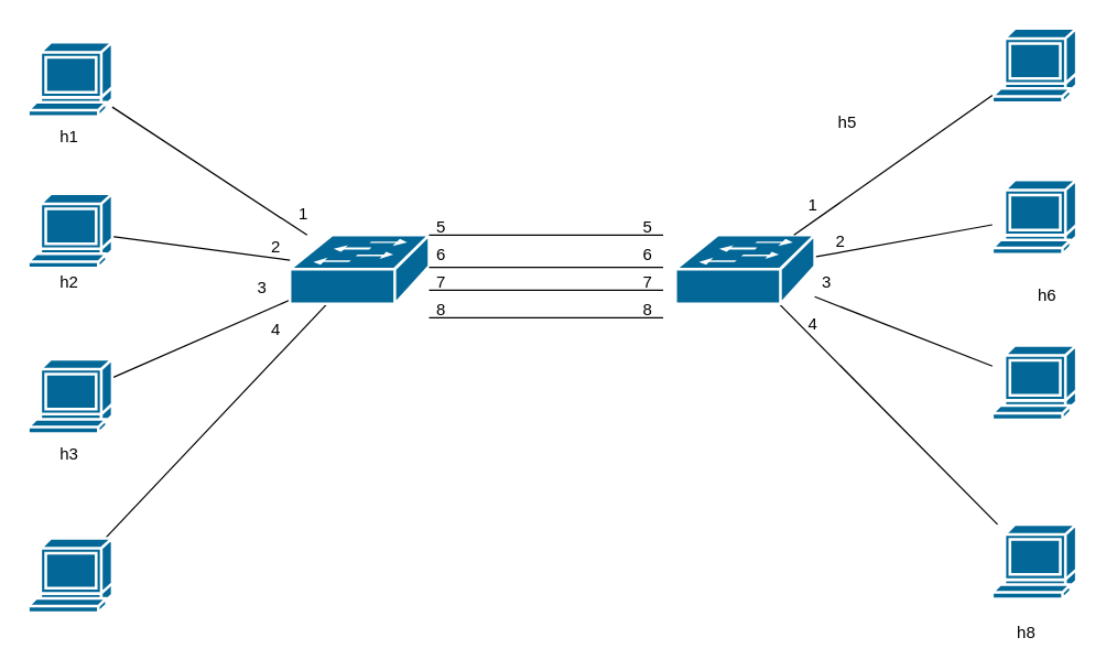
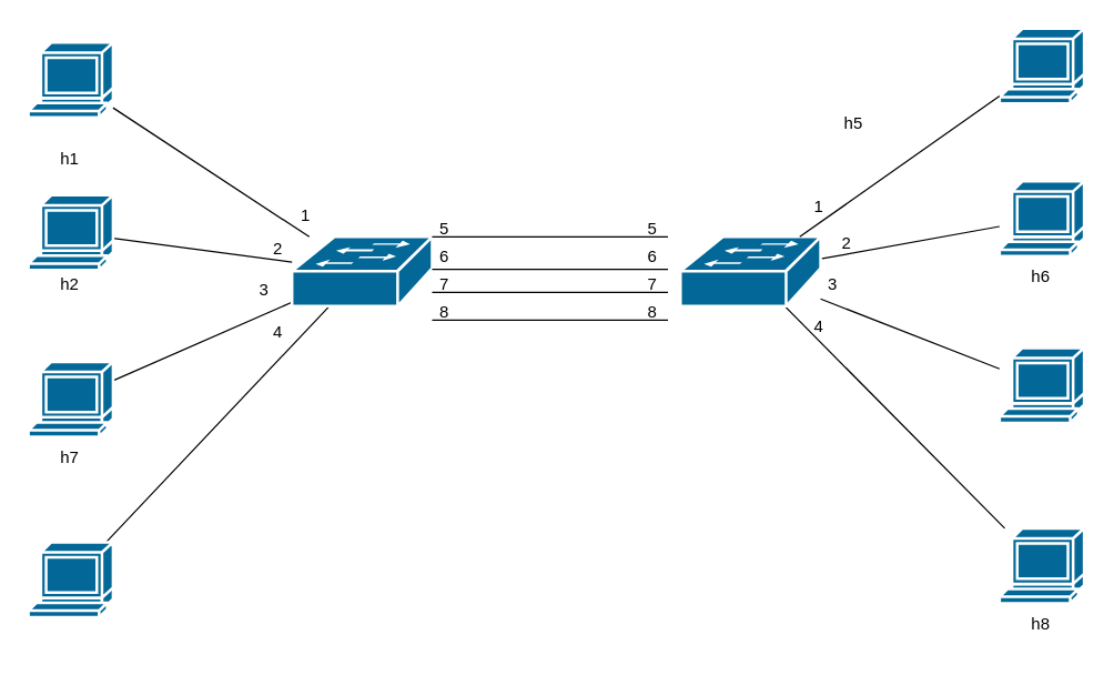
- <mxCell id="24" value="h1" style="text;html=1;align=center;verticalAlign=middle;whiteSpace=wrap;rounded=0;" vertex="1" parent="1"><mxGeometry x="20" y="84" width="60" height="30" as="geometry" /></mxCell>
+ <mxCell id="24" value="h1" style="text;html=1;align=center;verticalAlign=middle;whiteSpace=wrap;rounded=0;" vertex="1" parent="1"><mxGeometry x="20" y="99" width="60" height="30" as="geometry" /></mxCell>
- <mxCell id="28" value="h6" style="text;html=1;align=center;verticalAlign=middle;whiteSpace=wrap;rounded=0;" vertex="1" parent="1"><mxGeometry x="730" y="199" width="60" height="30" as="geometry" /></mxCell>
+ <mxCell id="28" value="h6" style="text;html=1;align=center;verticalAlign=middle;whiteSpace=wrap;rounded=0;" vertex="1" parent="1"><mxGeometry x="720" y="184" width="60" height="30" as="geometry" /></mxCell>
- <mxCell id="26" value="h3" style="text;html=1;align=center;verticalAlign=middle;whiteSpace=wrap;rounded=0;" vertex="1" parent="1"><mxGeometry x="20" y="314" width="60" height="30" as="geometry" /></mxCell>
+ <mxCell id="26" value="h7" style="text;html=1;align=center;verticalAlign=middle;whiteSpace=wrap;rounded=0;" vertex="1" parent="1"><mxGeometry x="20" y="314" width="60" height="30" as="geometry" /></mxCell>
- <mxCell id="29" value="h8" style="text;html=1;align=center;verticalAlign=middle;whiteSpace=wrap;rounded=0;" vertex="1" parent="1"><mxGeometry x="715" y="444" width="60" height="30" as="geometry" /></mxCell>
+ <mxCell id="29" value="h8" style="text;html=1;align=center;verticalAlign=middle;whiteSpace=wrap;rounded=0;" vertex="1" parent="1"><mxGeometry x="720" y="434" width="60" height="30" as="geometry" /></mxCell>
